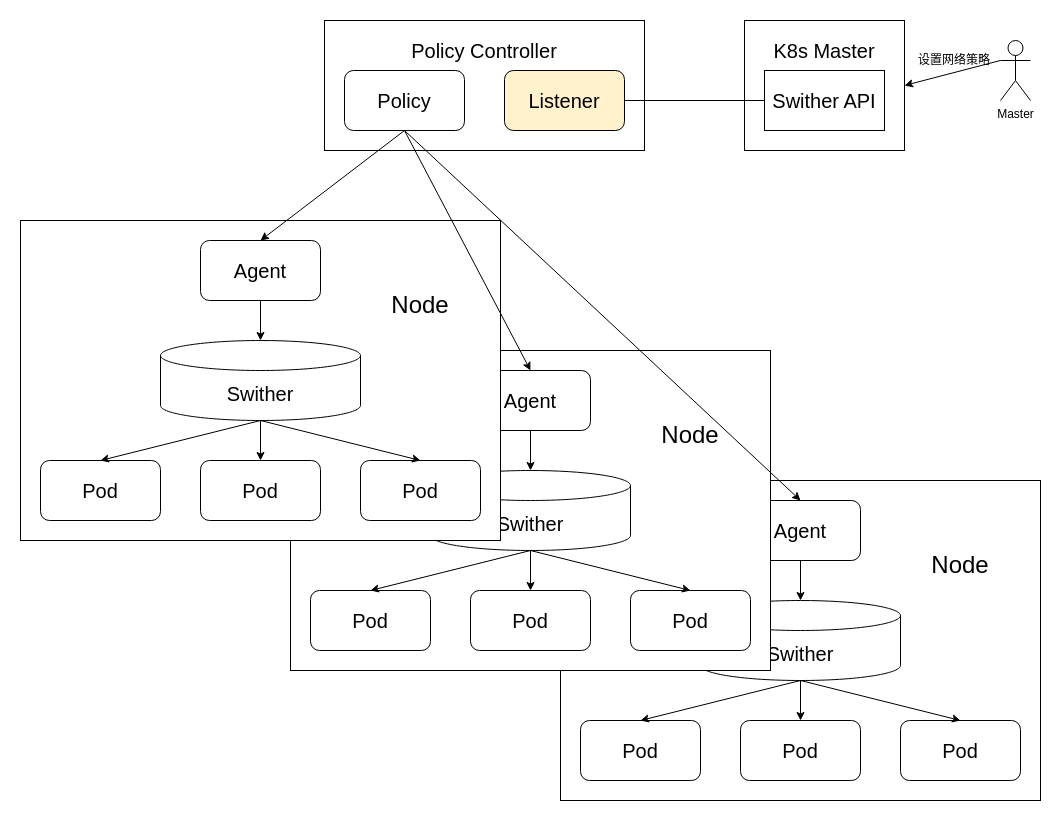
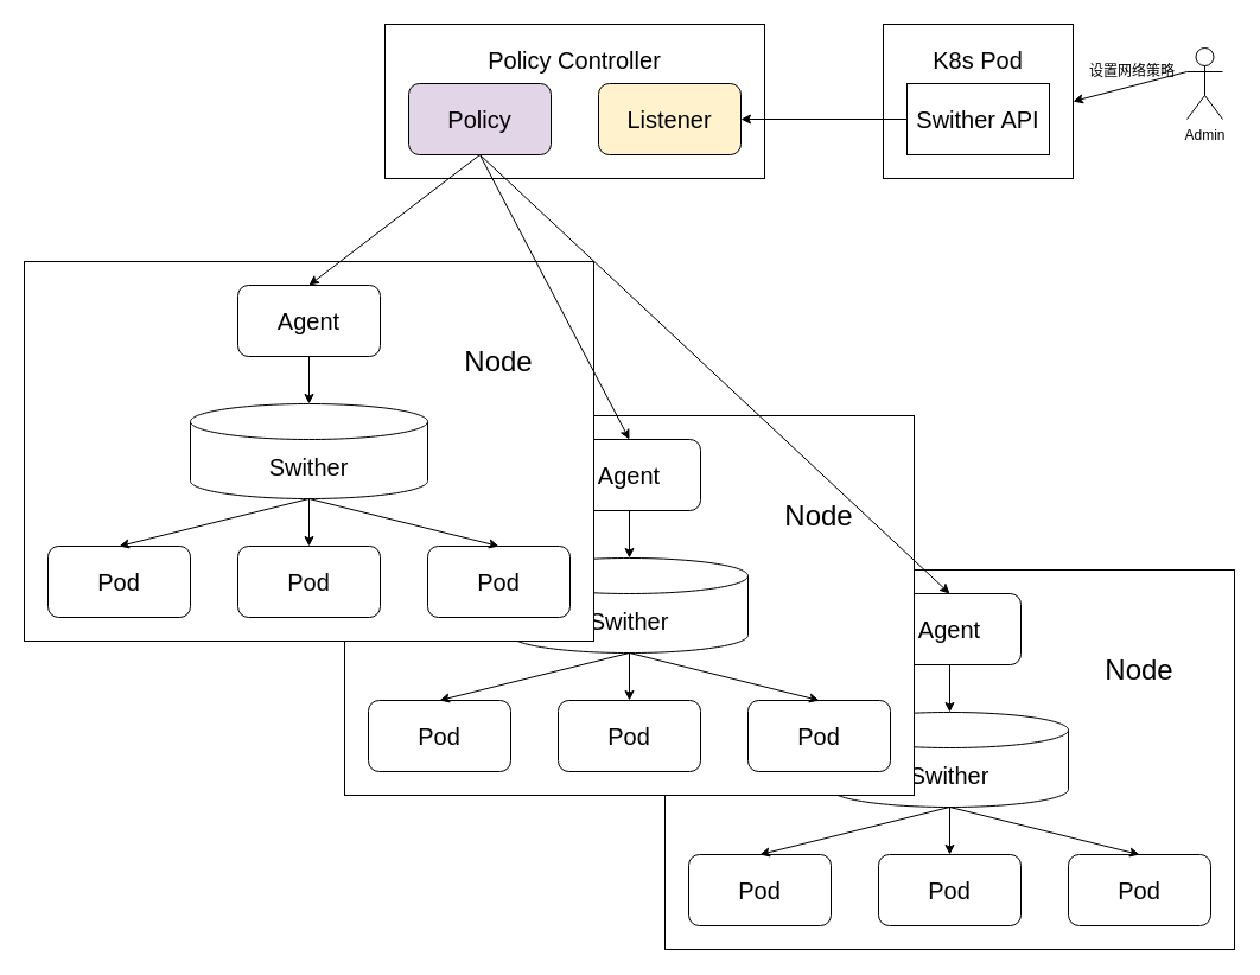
- <mxCell id="11" value="K8s Master" style="text;html=1;strokeColor=none;fillColor=none;align=center;verticalAlign=middle;whiteSpace=wrap;rounded=0;fontSize=20;" vertex="1" parent="3"><mxGeometry x="433" y="10" width="134" height="40" as="geometry" /></mxCell>
+ <mxCell id="11" value="K8s Pod" style="text;html=1;strokeColor=none;fillColor=none;align=center;verticalAlign=middle;whiteSpace=wrap;rounded=0;fontSize=20;" vertex="1" parent="3"><mxGeometry x="433" y="10" width="134" height="40" as="geometry" /></mxCell>
- <mxCell id="7" value="Policy" style="rounded=1;whiteSpace=wrap;html=1;fontSize=20;" vertex="1" parent="5"><mxGeometry x="20" y="50" width="120" height="60" as="geometry" /></mxCell>
+ <mxCell id="7" value="Policy" style="rounded=1;whiteSpace=wrap;html=1;fontSize=20;fillColor=#e1d5e7;" vertex="1" parent="5"><mxGeometry x="20" y="50" width="120" height="60" as="geometry" /></mxCell>
- <mxCell id="15" value="" style="endArrow=none;html=1;rounded=0;entryX=1;entryY=0.5;entryDx=0;entryDy=0;exitX=0;exitY=0.5;exitDx=0;exitDy=0;" edge="1" parent="3" source="10" target="8"><mxGeometry width="50" height="50" relative="1" as="geometry"><mxPoint x="330" y="200" as="sourcePoint" /><mxPoint x="380" y="150" as="targetPoint" /></mxGeometry></mxCell>
+ <mxCell id="15" value="" style="endArrow=classic;html=1;rounded=0;entryX=1;entryY=0.5;entryDx=0;entryDy=0;exitX=0;exitY=0.5;exitDx=0;exitDy=0;" edge="1" parent="3" source="10" target="8"><mxGeometry width="50" height="50" relative="1" as="geometry"><mxPoint x="330" y="200" as="sourcePoint" /><mxPoint x="380" y="150" as="targetPoint" /></mxGeometry></mxCell>
- <mxCell id="12" value="Master" style="shape=umlActor;verticalLabelPosition=bottom;verticalAlign=top;html=1;outlineConnect=0;" vertex="1" parent="3"><mxGeometry x="676" y="20" width="30" height="60" as="geometry" /></mxCell>
+ <mxCell id="12" value="Admin" style="shape=umlActor;verticalLabelPosition=bottom;verticalAlign=top;html=1;outlineConnect=0;" vertex="1" parent="3"><mxGeometry x="676" y="20" width="30" height="60" as="geometry" /></mxCell>
